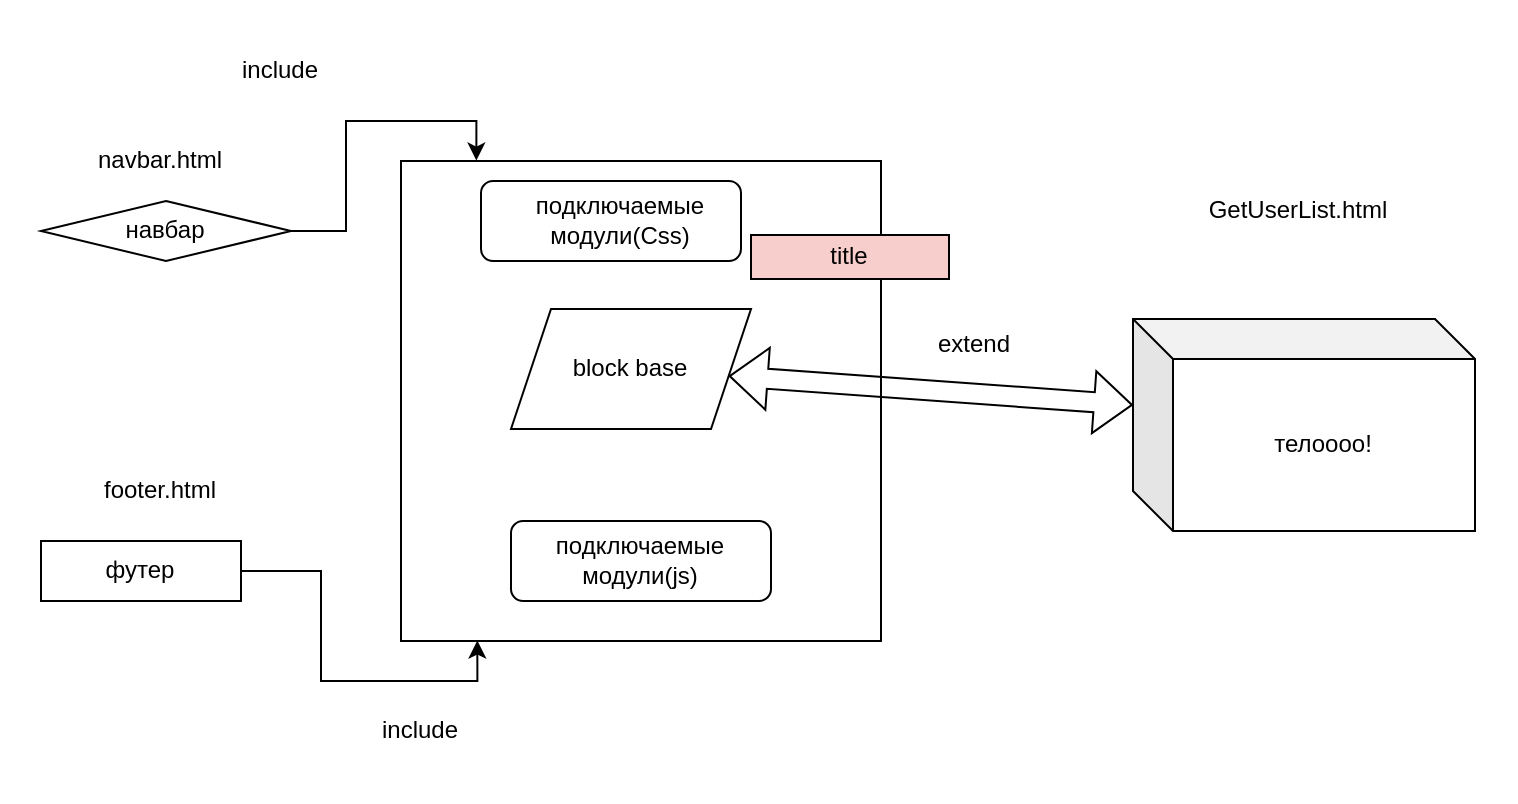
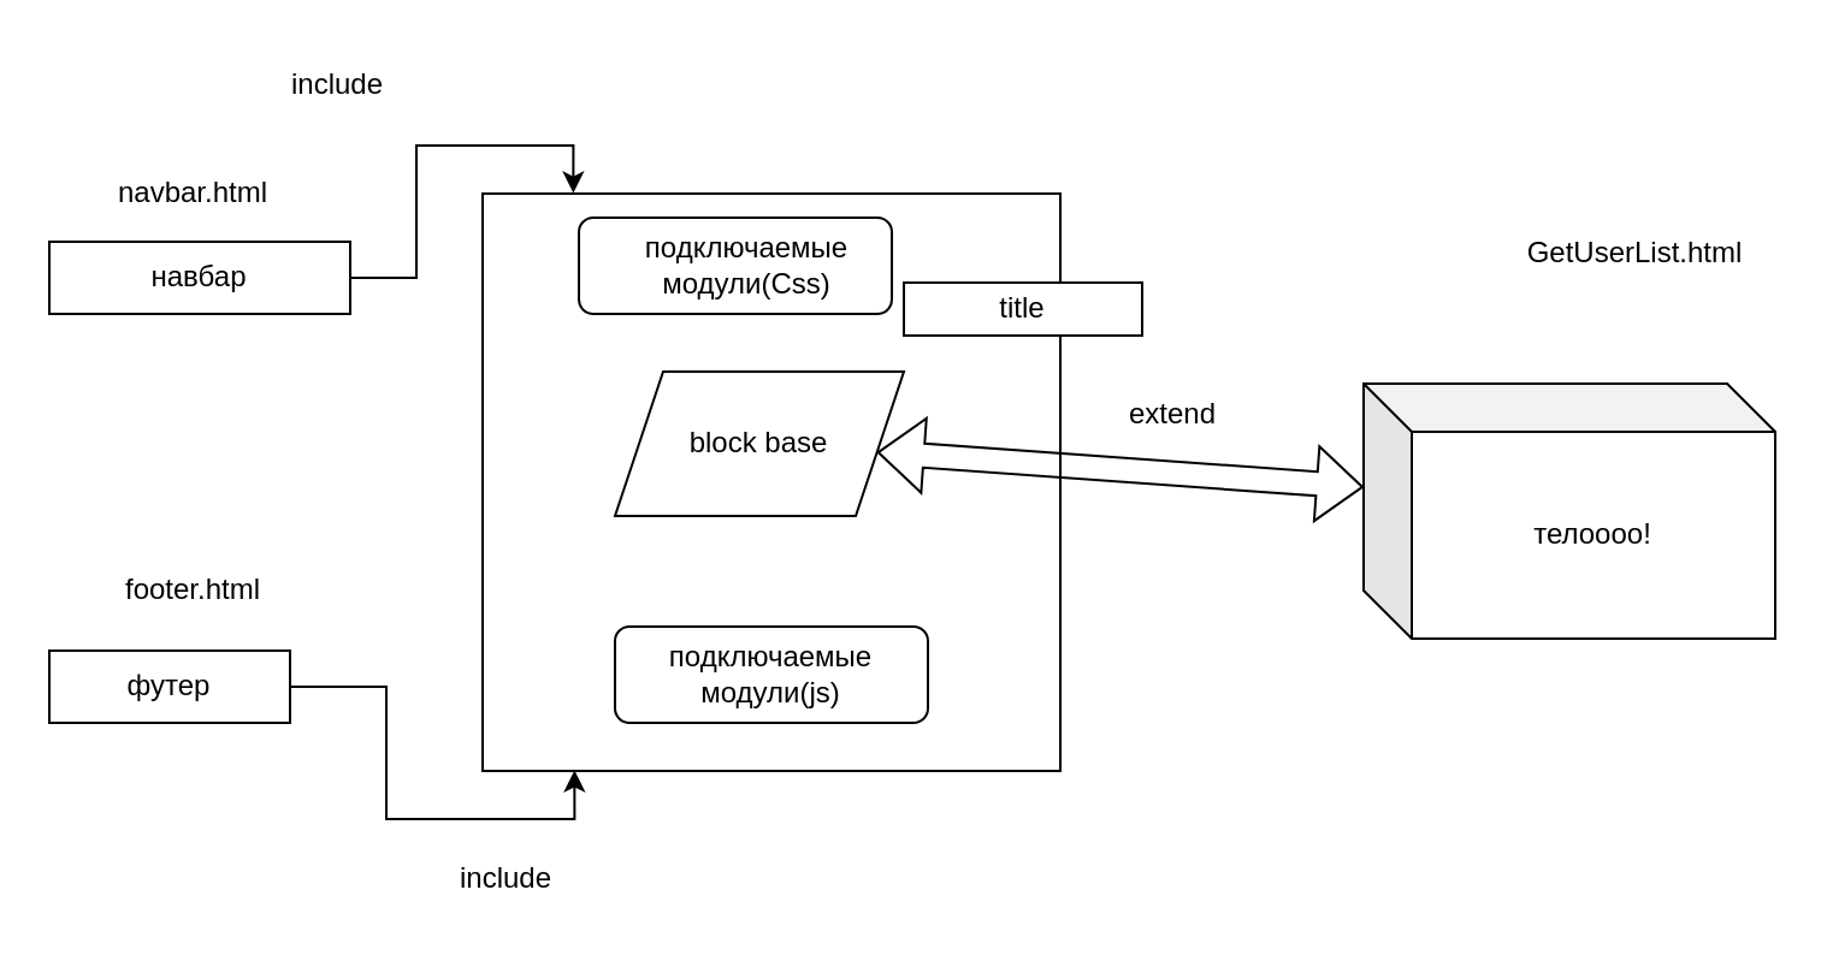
- <mxCell id="17" value="GetUserList.html" style="text;html=1;strokeColor=none;fillColor=none;align=center;verticalAlign=middle;whiteSpace=wrap;rounded=0;" vertex="1" parent="1"><mxGeometry x="591" y="90" width="116" height="30" as="geometry" /></mxCell>
+ <mxCell id="17" value="GetUserList.html" style="text;html=1;strokeColor=none;fillColor=none;align=center;verticalAlign=middle;whiteSpace=wrap;rounded=0;" vertex="1" parent="1"><mxGeometry x="621" y="90" width="116" height="30" as="geometry" /></mxCell>
- <mxCell id="6" value="навбар" style="rhombus;whiteSpace=wrap;html=1;" vertex="1" parent="1"><mxGeometry x="20" y="100" width="125" height="30" as="geometry" /></mxCell>
+ <mxCell id="6" value="навбар" style="rounded=0;whiteSpace=wrap;html=1;" vertex="1" parent="1"><mxGeometry x="20" y="100" width="125" height="30" as="geometry" /></mxCell>
- <mxCell id="20" value="title" style="rounded=0;whiteSpace=wrap;html=1;fillColor=#f8cecc;" vertex="1" parent="1"><mxGeometry x="375" y="117" width="99" height="22" as="geometry" /></mxCell>
+ <mxCell id="20" value="title" style="rounded=0;whiteSpace=wrap;html=1;" vertex="1" parent="1"><mxGeometry x="375" y="117" width="99" height="22" as="geometry" /></mxCell>
